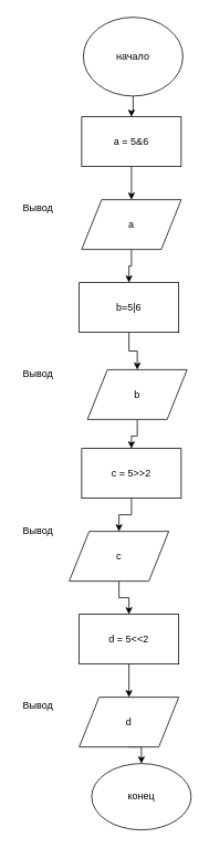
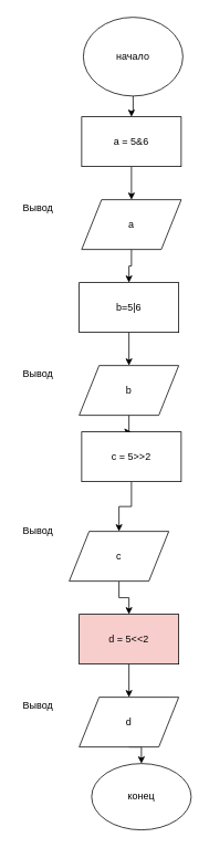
- <mxCell id="11" value="b" style="shape=parallelogram;perimeter=parallelogramPerimeter;whiteSpace=wrap;html=1;" parent="1" vertex="1"><mxGeometry x="105" y="445" width="120" height="60" as="geometry" /></mxCell>
+ <mxCell id="11" value="b" style="shape=parallelogram;perimeter=parallelogramPerimeter;whiteSpace=wrap;html=1;" parent="1" vertex="1"><mxGeometry x="95" y="440" width="120" height="60" as="geometry" /></mxCell>
- <mxCell id="13" value="c = 5&amp;gt;&amp;gt;2" style="rounded=0;whiteSpace=wrap;html=1;" parent="1" vertex="1"><mxGeometry x="98" y="540" width="120" height="60" as="geometry" /></mxCell>
+ <mxCell id="13" value="c = 5&amp;gt;&amp;gt;2" style="rounded=0;whiteSpace=wrap;html=1;" parent="1" vertex="1"><mxGeometry x="98" y="520" width="120" height="60" as="geometry" /></mxCell>
- <mxCell id="17" value="d = 5&amp;lt;&amp;lt;2" style="rounded=0;whiteSpace=wrap;html=1;" parent="1" vertex="1"><mxGeometry x="95" y="740" width="120" height="60" as="geometry" /></mxCell>
+ <mxCell id="17" value="d = 5&amp;lt;&amp;lt;2" style="rounded=0;whiteSpace=wrap;html=1;fillColor=#f8cecc;" parent="1" vertex="1"><mxGeometry x="95" y="740" width="120" height="60" as="geometry" /></mxCell>
